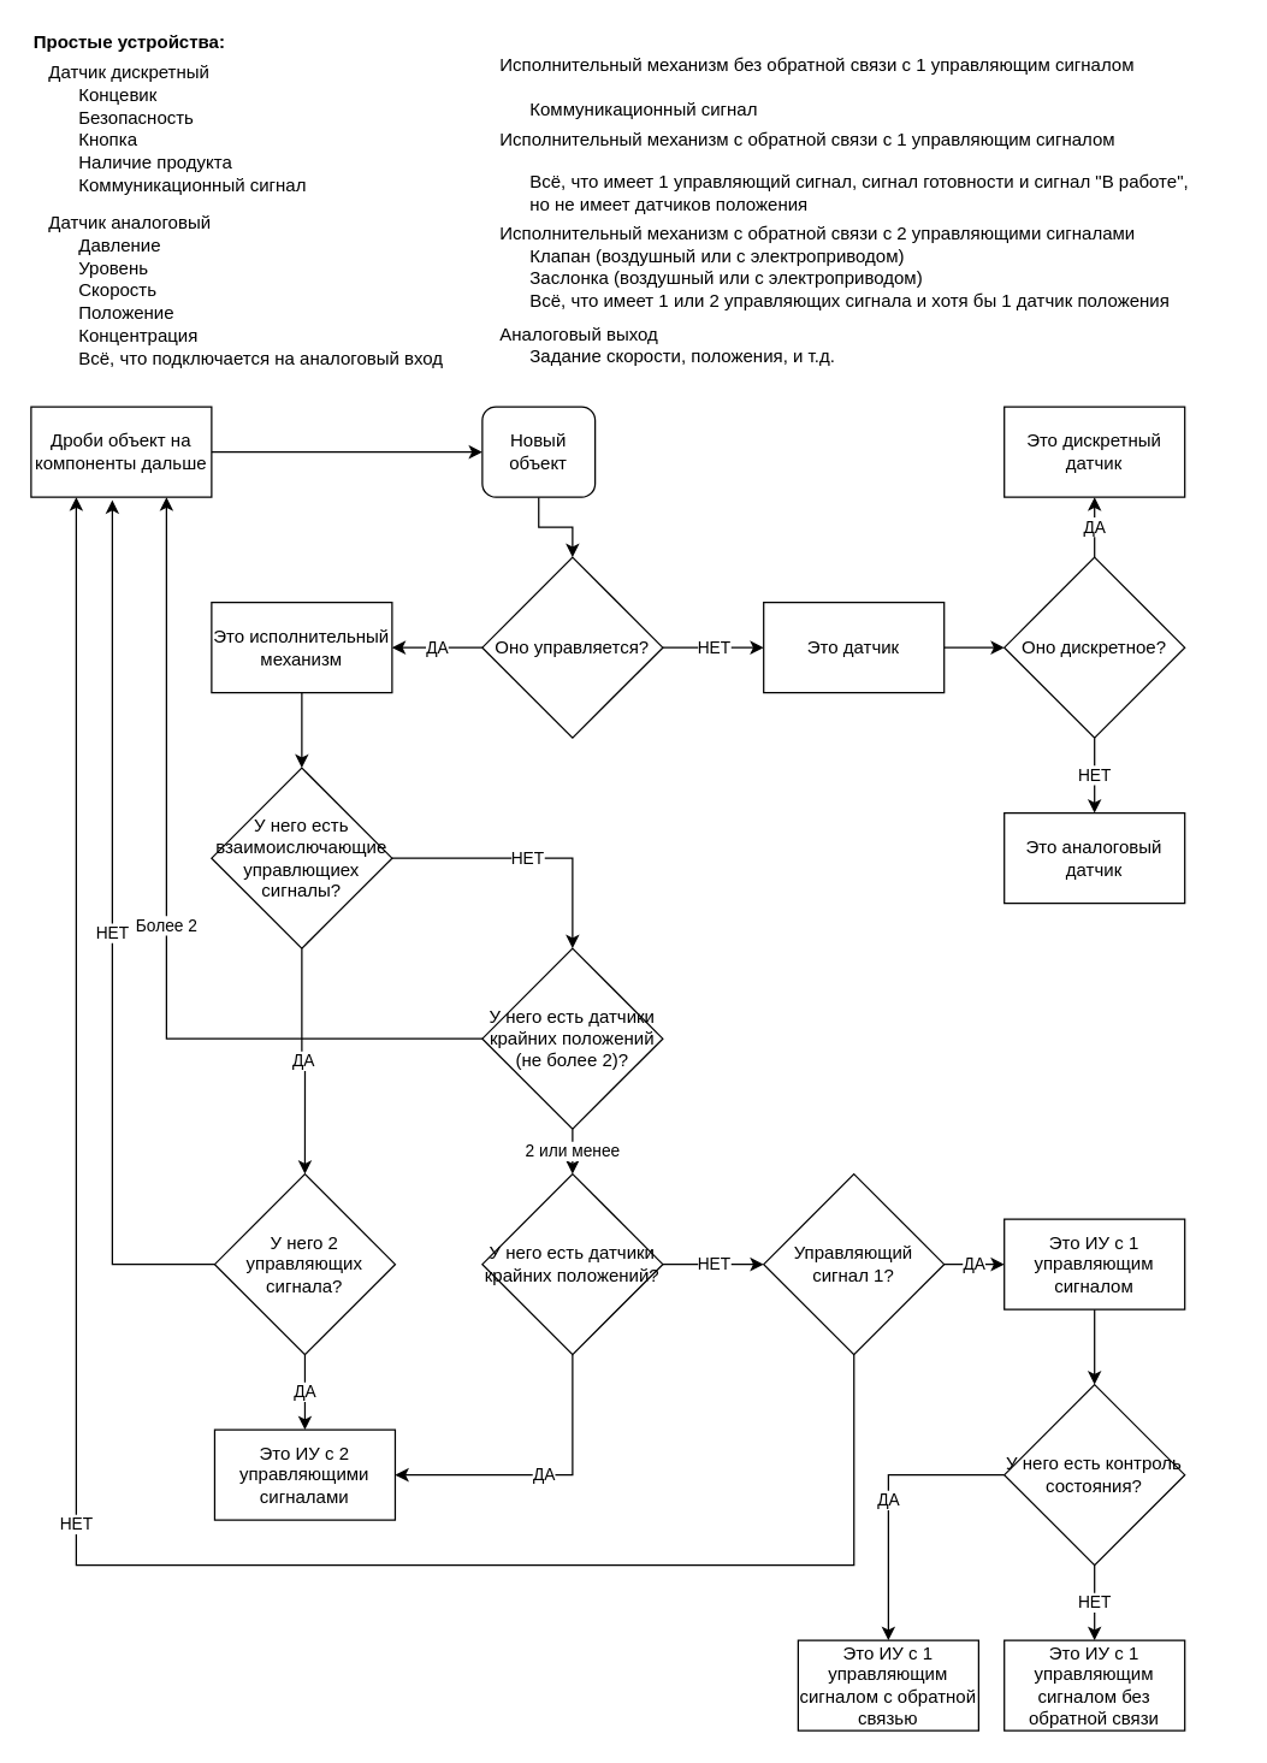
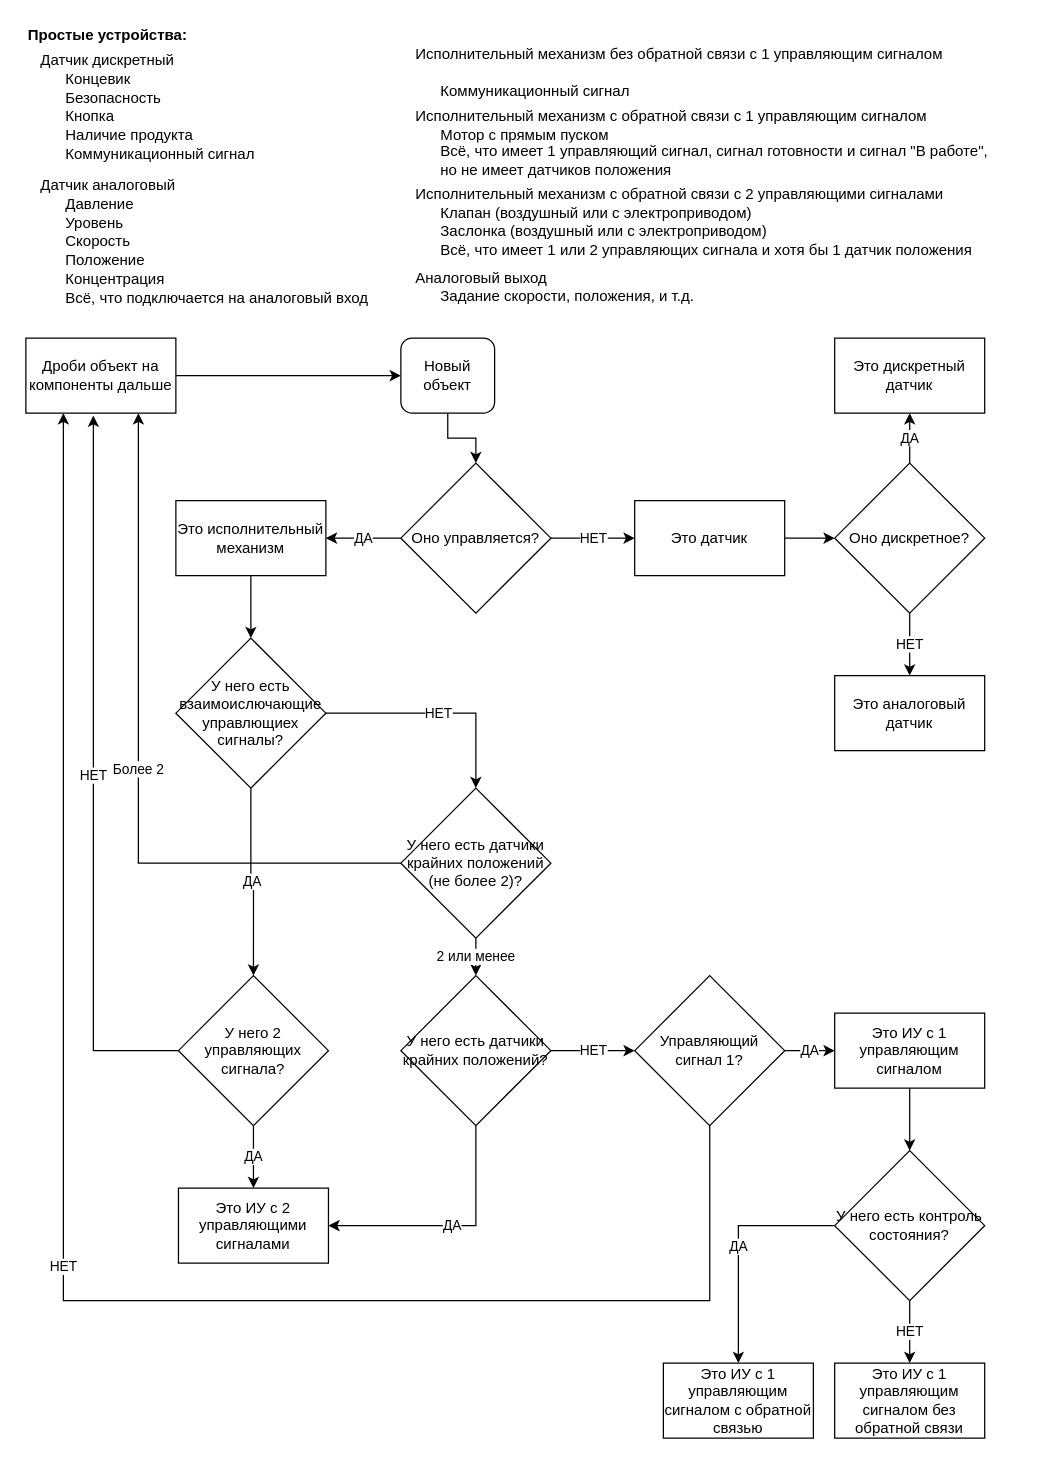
+ <mxCell id="19" value="Мотор с прямым пуском" style="text;html=1;strokeColor=none;fillColor=none;align=left;verticalAlign=middle;whiteSpace=wrap;rounded=0;shadow=0;glass=0;labelBackgroundColor=#FFFFFF;labelBorderColor=none;sketch=0;" parent="1" vertex="1"><mxGeometry x="350" y="100" width="220" height="15" as="geometry" /></mxCell>
